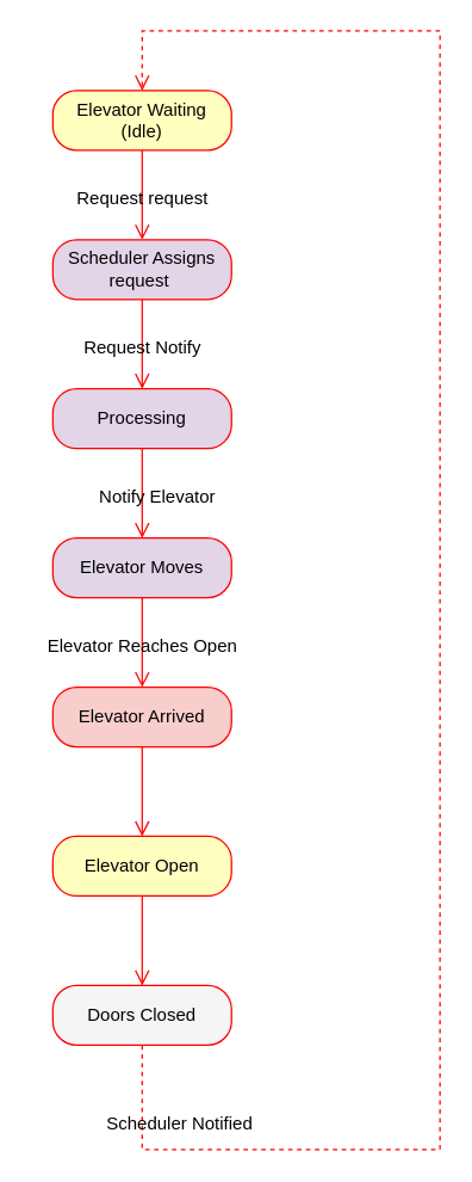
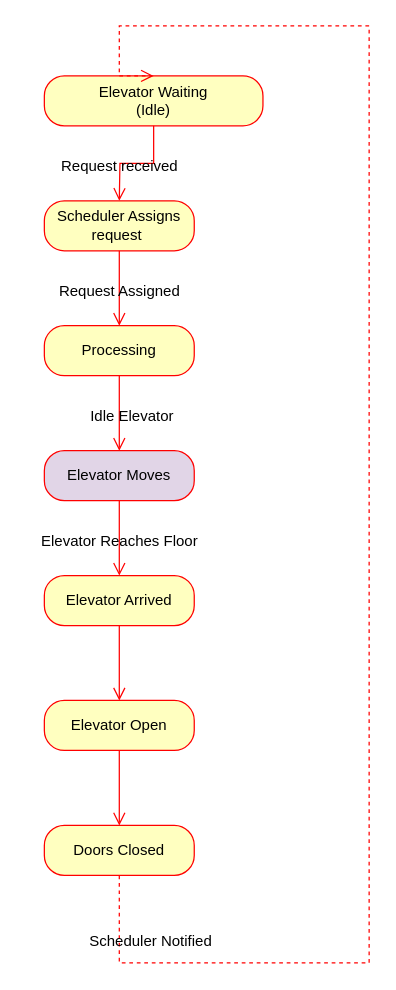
- <mxCell id="2" value="Elevator Waiting&lt;div&gt;(Idle)&lt;/div&gt;" style="rounded=1;whiteSpace=wrap;html=1;arcSize=40;fontColor=#000000;fillColor=#ffffc0;strokeColor=#ff0000;" vertex="1" parent="1"><mxGeometry x="35" y="60" width="120" height="40" as="geometry" /></mxCell>
+ <mxCell id="2" value="Elevator Waiting&lt;div&gt;(Idle)&lt;/div&gt;" style="rounded=1;whiteSpace=wrap;html=1;arcSize=40;fontColor=#000000;fillColor=#ffffc0;strokeColor=#ff0000;" vertex="1" parent="1"><mxGeometry x="35" y="60" width="175" height="40" as="geometry" /></mxCell>
- <mxCell id="16" value="Request request" style="text;html=1;align=center;verticalAlign=middle;resizable=0;points=[];autosize=1;strokeColor=none;fillColor=none;" vertex="1" parent="1"><mxGeometry x="35" y="118" width="120" height="30" as="geometry" /></mxCell>
+ <mxCell id="16" value="Request received" style="text;html=1;align=center;verticalAlign=middle;resizable=0;points=[];autosize=1;strokeColor=none;fillColor=none;" vertex="1" parent="1"><mxGeometry x="35" y="118" width="120" height="30" as="geometry" /></mxCell>
- <mxCell id="4" value="Scheduler Assigns request&amp;nbsp;" style="rounded=1;whiteSpace=wrap;html=1;arcSize=40;fontColor=#000000;fillColor=#e1d5e7;strokeColor=#ff0000;" vertex="1" parent="1"><mxGeometry x="35" y="160" width="120" height="40" as="geometry" /></mxCell>
+ <mxCell id="4" value="Scheduler Assigns request&amp;nbsp;" style="rounded=1;whiteSpace=wrap;html=1;arcSize=40;fontColor=#000000;fillColor=#ffffc0;strokeColor=#ff0000;" vertex="1" parent="1"><mxGeometry x="35" y="160" width="120" height="40" as="geometry" /></mxCell>
- <mxCell id="17" value="Request Notify" style="text;html=1;align=center;verticalAlign=middle;resizable=0;points=[];autosize=1;strokeColor=none;fillColor=none;" vertex="1" parent="1"><mxGeometry x="35" y="218" width="120" height="30" as="geometry" /></mxCell>
+ <mxCell id="17" value="Request Assigned" style="text;html=1;align=center;verticalAlign=middle;resizable=0;points=[];autosize=1;strokeColor=none;fillColor=none;" vertex="1" parent="1"><mxGeometry x="35" y="218" width="120" height="30" as="geometry" /></mxCell>
- <mxCell id="6" value="Processing" style="rounded=1;whiteSpace=wrap;html=1;arcSize=40;fontColor=#000000;fillColor=#e1d5e7;strokeColor=#ff0000;" vertex="1" parent="1"><mxGeometry x="35" y="260" width="120" height="40" as="geometry" /></mxCell>
+ <mxCell id="6" value="Processing" style="rounded=1;whiteSpace=wrap;html=1;arcSize=40;fontColor=#000000;fillColor=#ffffc0;strokeColor=#ff0000;" vertex="1" parent="1"><mxGeometry x="35" y="260" width="120" height="40" as="geometry" /></mxCell>
- <mxCell id="18" value="Notify Elevator" style="text;html=1;align=center;verticalAlign=middle;resizable=0;points=[];autosize=1;strokeColor=none;fillColor=none;" vertex="1" parent="1"><mxGeometry x="55" y="318" width="100" height="30" as="geometry" /></mxCell>
+ <mxCell id="18" value="Idle Elevator" style="text;html=1;align=center;verticalAlign=middle;resizable=0;points=[];autosize=1;strokeColor=none;fillColor=none;" vertex="1" parent="1"><mxGeometry x="55" y="318" width="100" height="30" as="geometry" /></mxCell>
- <mxCell id="19" value="Elevator Reaches Open" style="text;html=1;align=center;verticalAlign=middle;resizable=0;points=[];autosize=1;strokeColor=none;fillColor=none;" vertex="1" parent="1"><mxGeometry x="20" y="418" width="150" height="30" as="geometry" /></mxCell>
+ <mxCell id="19" value="Elevator Reaches Floor" style="text;html=1;align=center;verticalAlign=middle;resizable=0;points=[];autosize=1;strokeColor=none;fillColor=none;" vertex="1" parent="1"><mxGeometry x="20" y="418" width="150" height="30" as="geometry" /></mxCell>
- <mxCell id="10" value="Elevator Arrived" style="rounded=1;whiteSpace=wrap;html=1;arcSize=40;fontColor=#000000;fillColor=#f8cecc;strokeColor=#ff0000;" vertex="1" parent="1"><mxGeometry x="35" y="460" width="120" height="40" as="geometry" /></mxCell>
+ <mxCell id="10" value="Elevator Arrived" style="rounded=1;whiteSpace=wrap;html=1;arcSize=40;fontColor=#000000;fillColor=#ffffc0;strokeColor=#ff0000;" vertex="1" parent="1"><mxGeometry x="35" y="460" width="120" height="40" as="geometry" /></mxCell>
- <mxCell id="14" value="Doors Closed" style="rounded=1;whiteSpace=wrap;html=1;arcSize=40;fontColor=#000000;fillColor=#f5f5f5;strokeColor=#ff0000;" vertex="1" parent="1"><mxGeometry x="35" y="660" width="120" height="40" as="geometry" /></mxCell>
+ <mxCell id="14" value="Doors Closed" style="rounded=1;whiteSpace=wrap;html=1;arcSize=40;fontColor=#000000;fillColor=#ffffc0;strokeColor=#ff0000;" vertex="1" parent="1"><mxGeometry x="35" y="660" width="120" height="40" as="geometry" /></mxCell>
